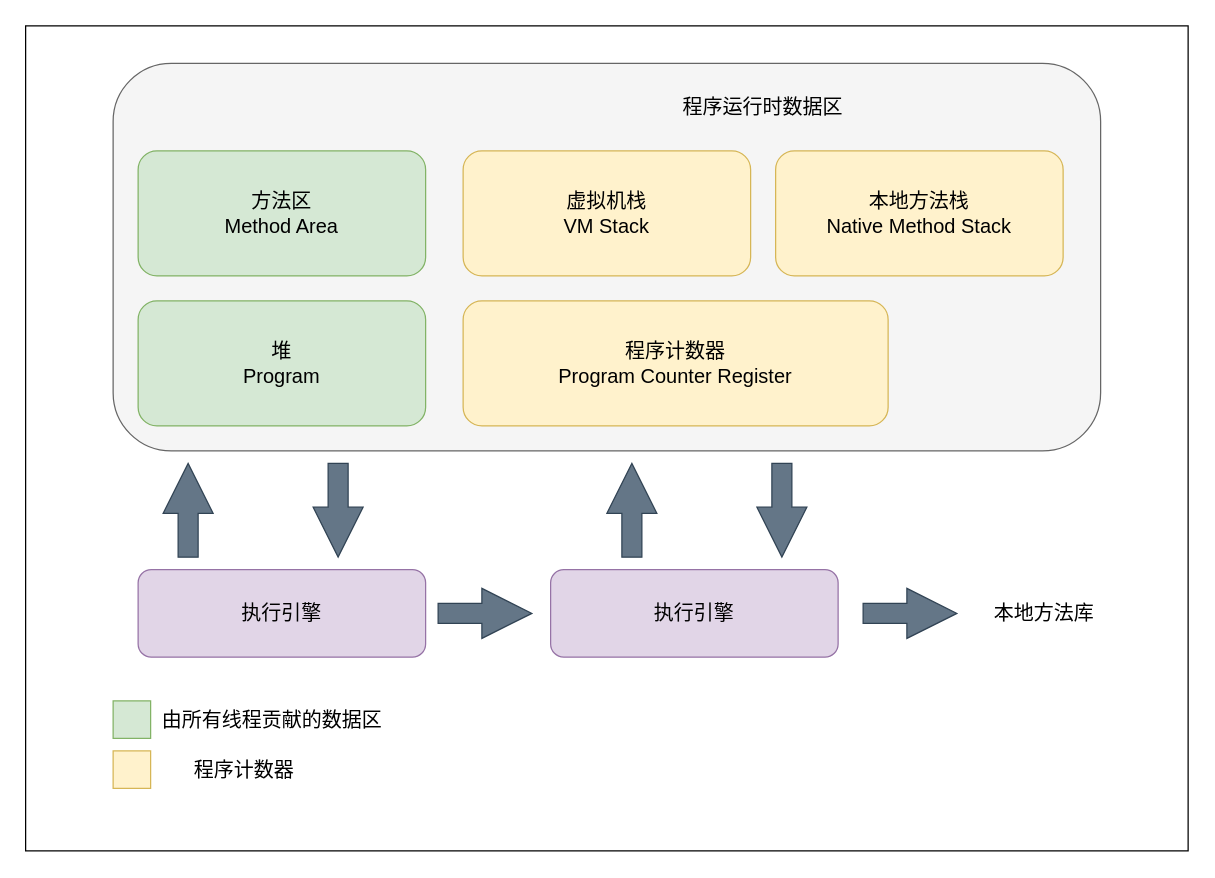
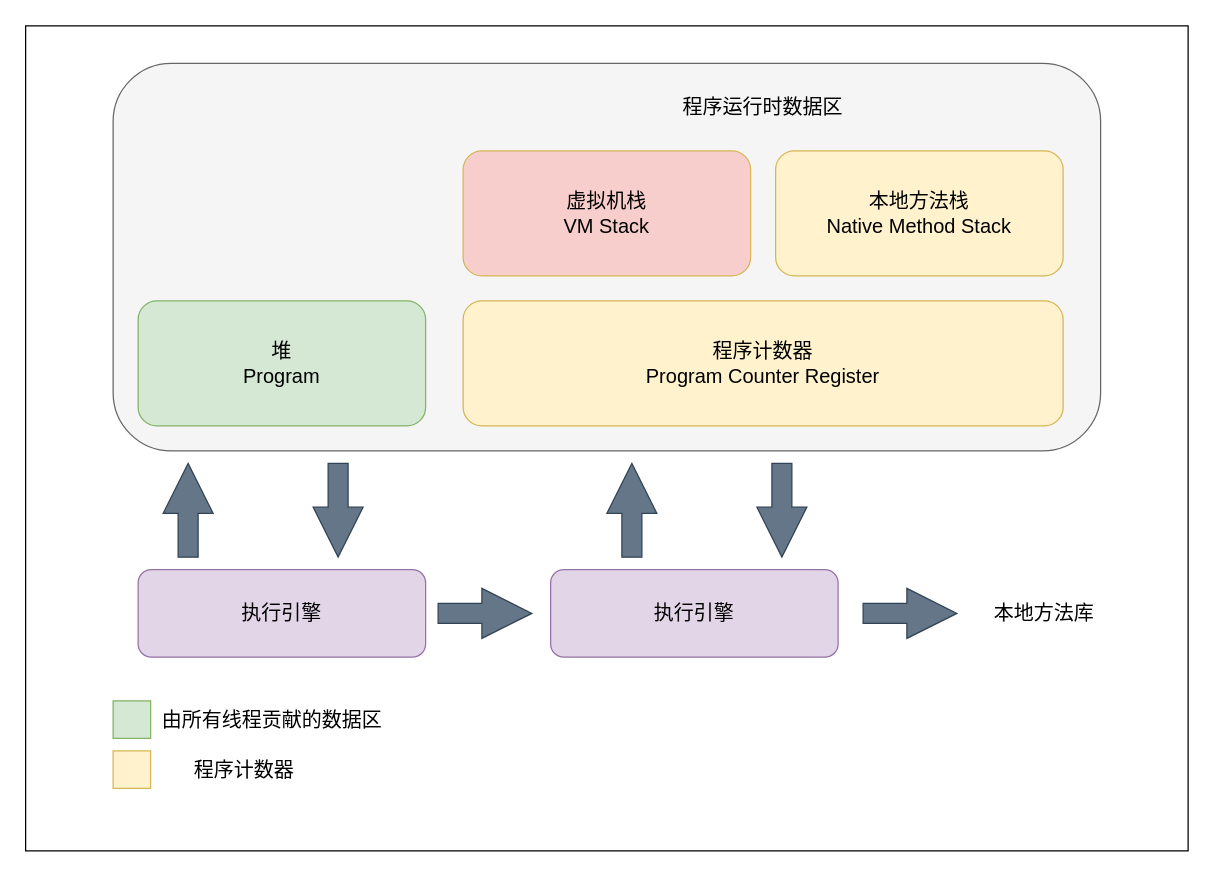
- <mxCell id="4" value="方法区&lt;br&gt;Method Area" style="rounded=1;whiteSpace=wrap;html=1;fontSize=16;fillColor=#d5e8d4;strokeColor=#82b366;" parent="1" vertex="1"><mxGeometry x="110" y="120" width="230" height="100" as="geometry" /></mxCell>
- <mxCell id="6" value="虚拟机栈&lt;br&gt;VM Stack" style="rounded=1;whiteSpace=wrap;html=1;fontSize=16;fillColor=#fff2cc;strokeColor=#d6b656;" parent="1" vertex="1"><mxGeometry x="370" y="120" width="230" height="100" as="geometry" /></mxCell>
+ <mxCell id="6" value="虚拟机栈&lt;br&gt;VM Stack" style="rounded=1;whiteSpace=wrap;html=1;fontSize=16;fillColor=#f8cecc;strokeColor=#d6b656;" parent="1" vertex="1"><mxGeometry x="370" y="120" width="230" height="100" as="geometry" /></mxCell>
- <mxCell id="8" value="程序计数器&lt;br&gt;Program Counter Register" style="rounded=1;whiteSpace=wrap;html=1;fontSize=16;fillColor=#fff2cc;strokeColor=#d6b656;" parent="1" vertex="1"><mxGeometry x="370" y="240" width="340" height="100" as="geometry" /></mxCell>
+ <mxCell id="8" value="程序计数器&lt;br&gt;Program Counter Register" style="rounded=1;whiteSpace=wrap;html=1;fontSize=16;fillColor=#fff2cc;strokeColor=#d6b656;" parent="1" vertex="1"><mxGeometry x="370" y="240" width="480" height="100" as="geometry" /></mxCell>
